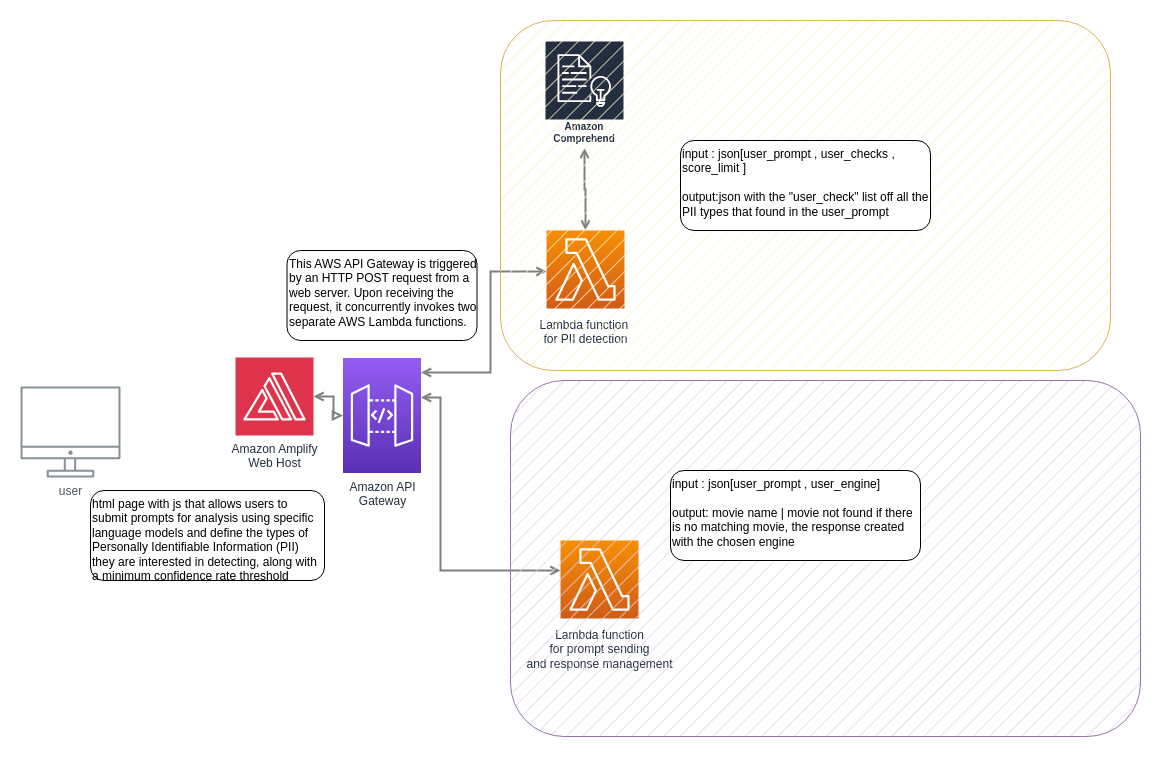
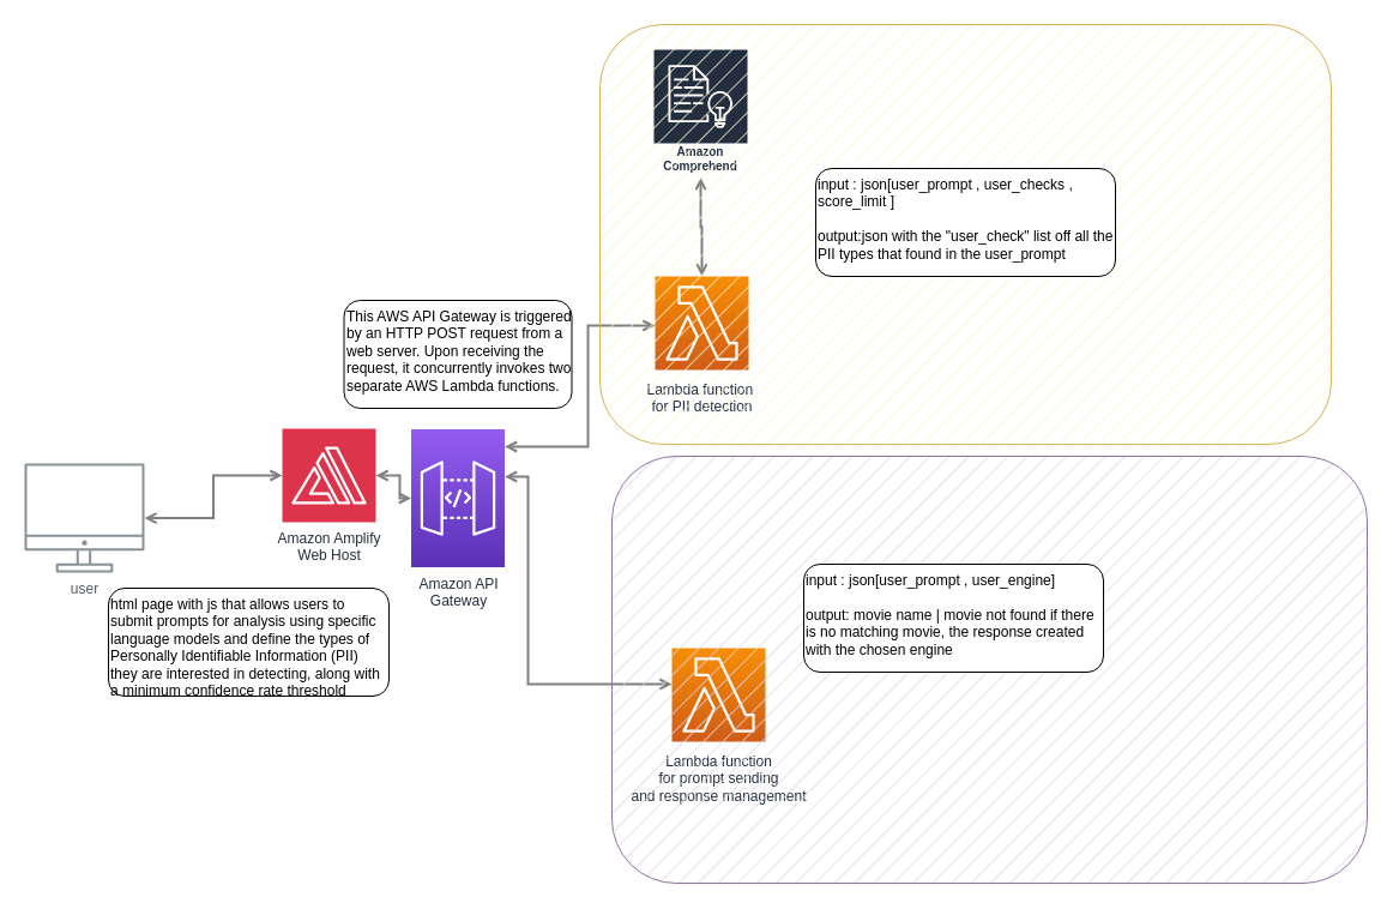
+ <mxCell id="8" value="" style="edgeStyle=orthogonalEdgeStyle;rounded=0;orthogonalLoop=1;jettySize=auto;html=1;startArrow=open;startFill=0;endArrow=open;endFill=0;strokeWidth=2;strokeColor=#808080;" edge="1" parent="1" source="5" target="9"><mxGeometry relative="1" as="geometry"><Array as="points" /><mxPoint x="120" y="397" as="sourcePoint" /><mxPoint x="343" y="397" as="targetPoint" /></mxGeometry></mxCell>
- <mxCell id="2" style="edgeStyle=orthogonalEdgeStyle;rounded=0;orthogonalLoop=1;jettySize=auto;html=1;startArrow=open;startFill=0;endArrow=block;endFill=0;strokeWidth=2;strokeColor=#808080;" parent="1" source="9" target="7" edge="1"><mxGeometry relative="1" as="geometry"><Array as="points" /><mxPoint x="220" y="400" as="sourcePoint" /><mxPoint x="330" y="394" as="targetPoint" /></mxGeometry></mxCell>
+ <mxCell id="2" style="edgeStyle=orthogonalEdgeStyle;rounded=0;orthogonalLoop=1;jettySize=auto;html=1;startArrow=open;startFill=0;endArrow=open;endFill=0;strokeWidth=2;strokeColor=#808080;" parent="1" source="9" target="7" edge="1"><mxGeometry relative="1" as="geometry"><Array as="points" /><mxPoint x="220" y="400" as="sourcePoint" /><mxPoint x="330" y="394" as="targetPoint" /></mxGeometry></mxCell>
